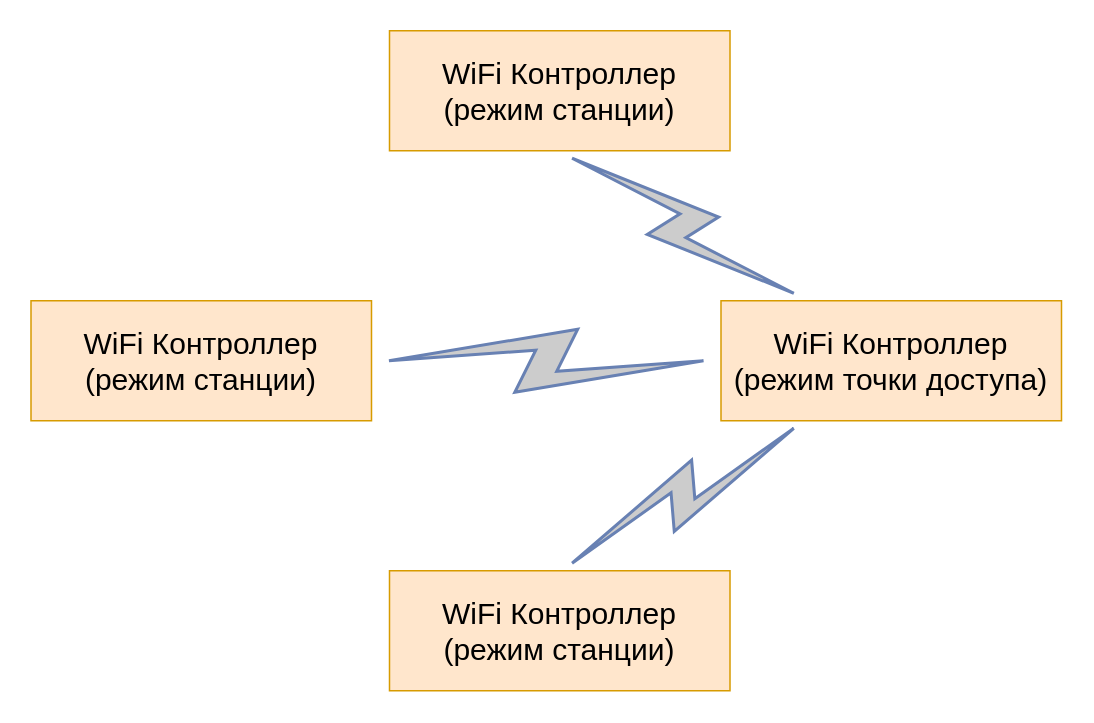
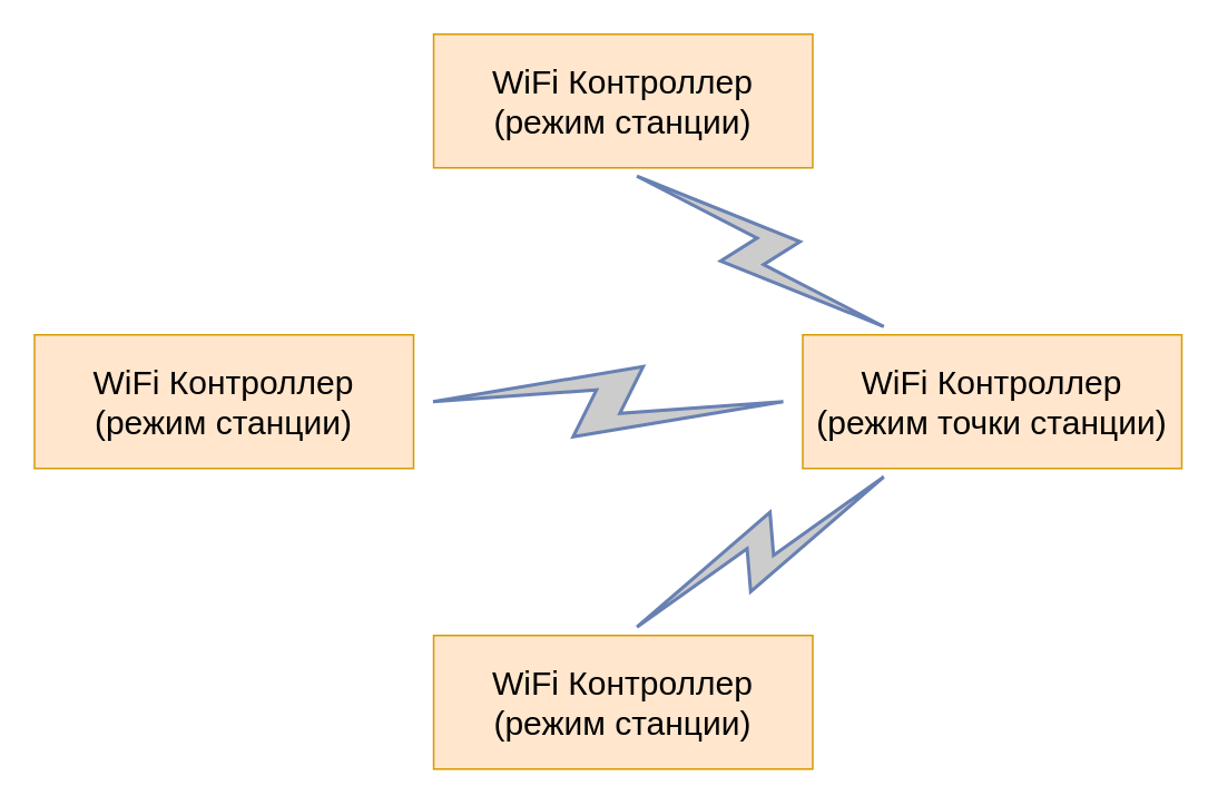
- <mxCell id="3" value="WiFi Контроллер&lt;br&gt;(режим точки доступа)" style="rounded=0;whiteSpace=wrap;html=1;fillColor=#ffe6cc;strokeColor=#d79b00;fontSize=20;" vertex="1" parent="1"><mxGeometry x="480" y="200" width="227" height="80" as="geometry" /></mxCell>
+ <mxCell id="3" value="WiFi Контроллер&lt;br&gt;(режим точки станции)" style="rounded=0;whiteSpace=wrap;html=1;fillColor=#ffe6cc;strokeColor=#d79b00;fontSize=20;" vertex="1" parent="1"><mxGeometry x="480" y="200" width="227" height="80" as="geometry" /></mxCell>
